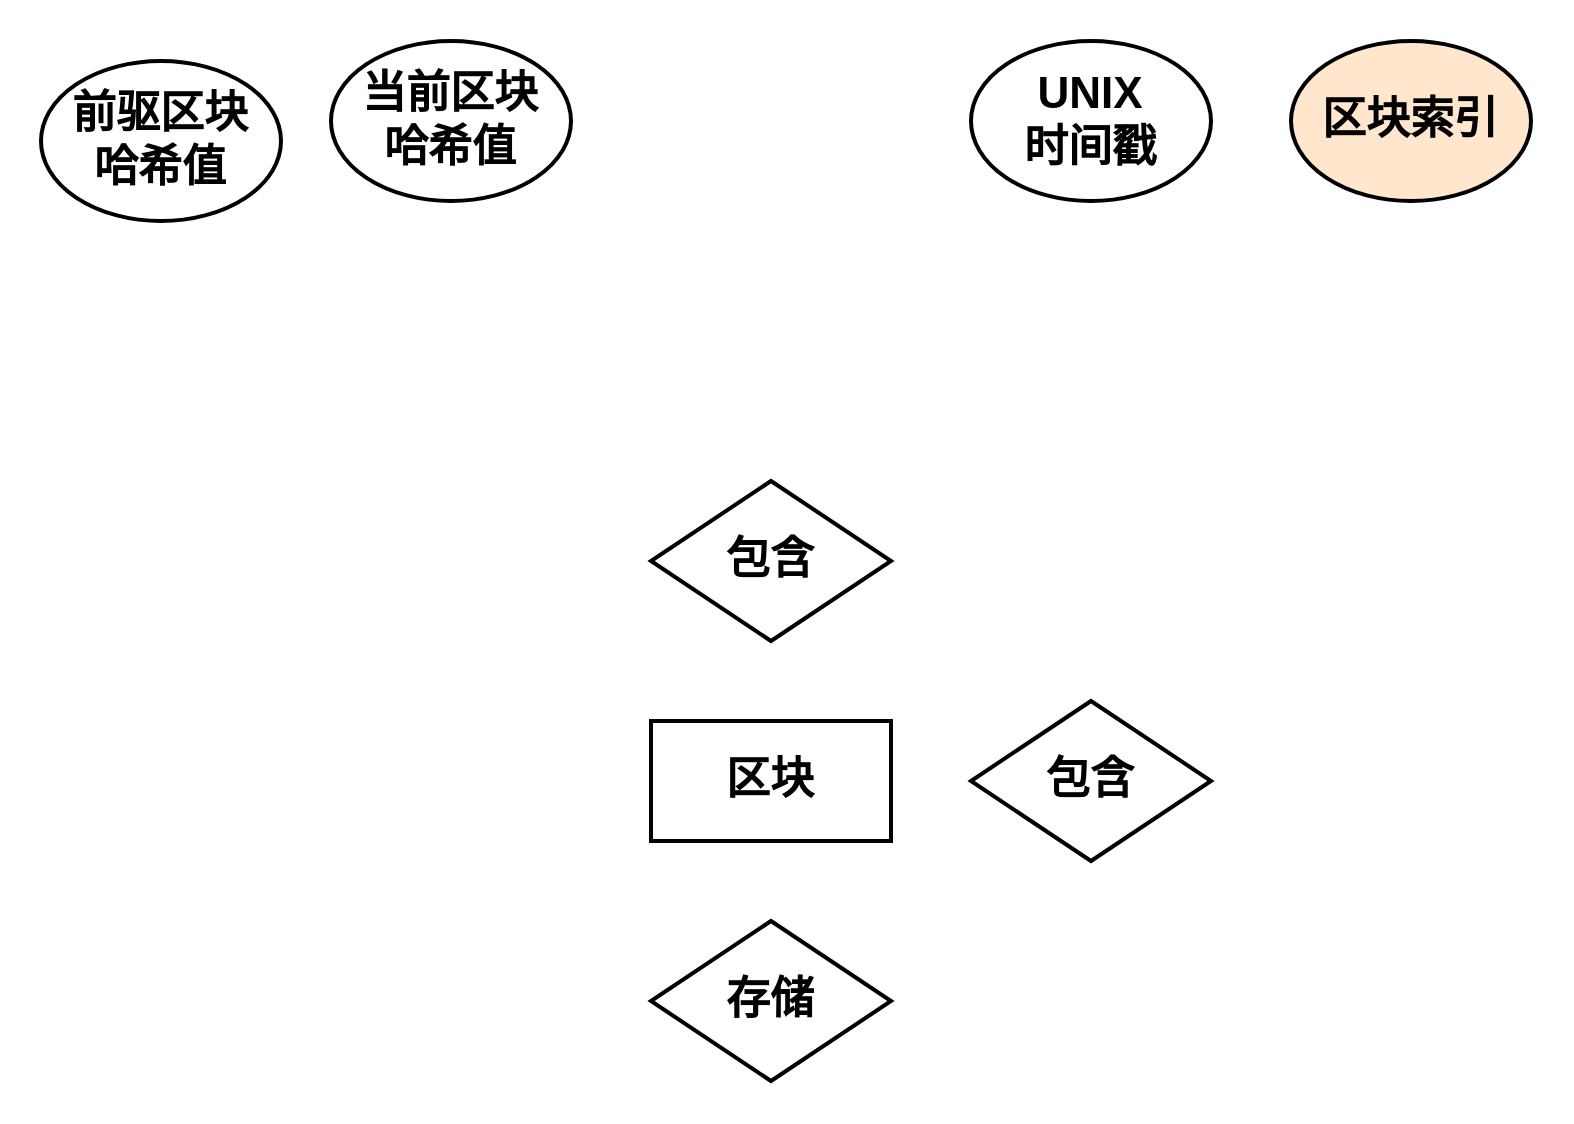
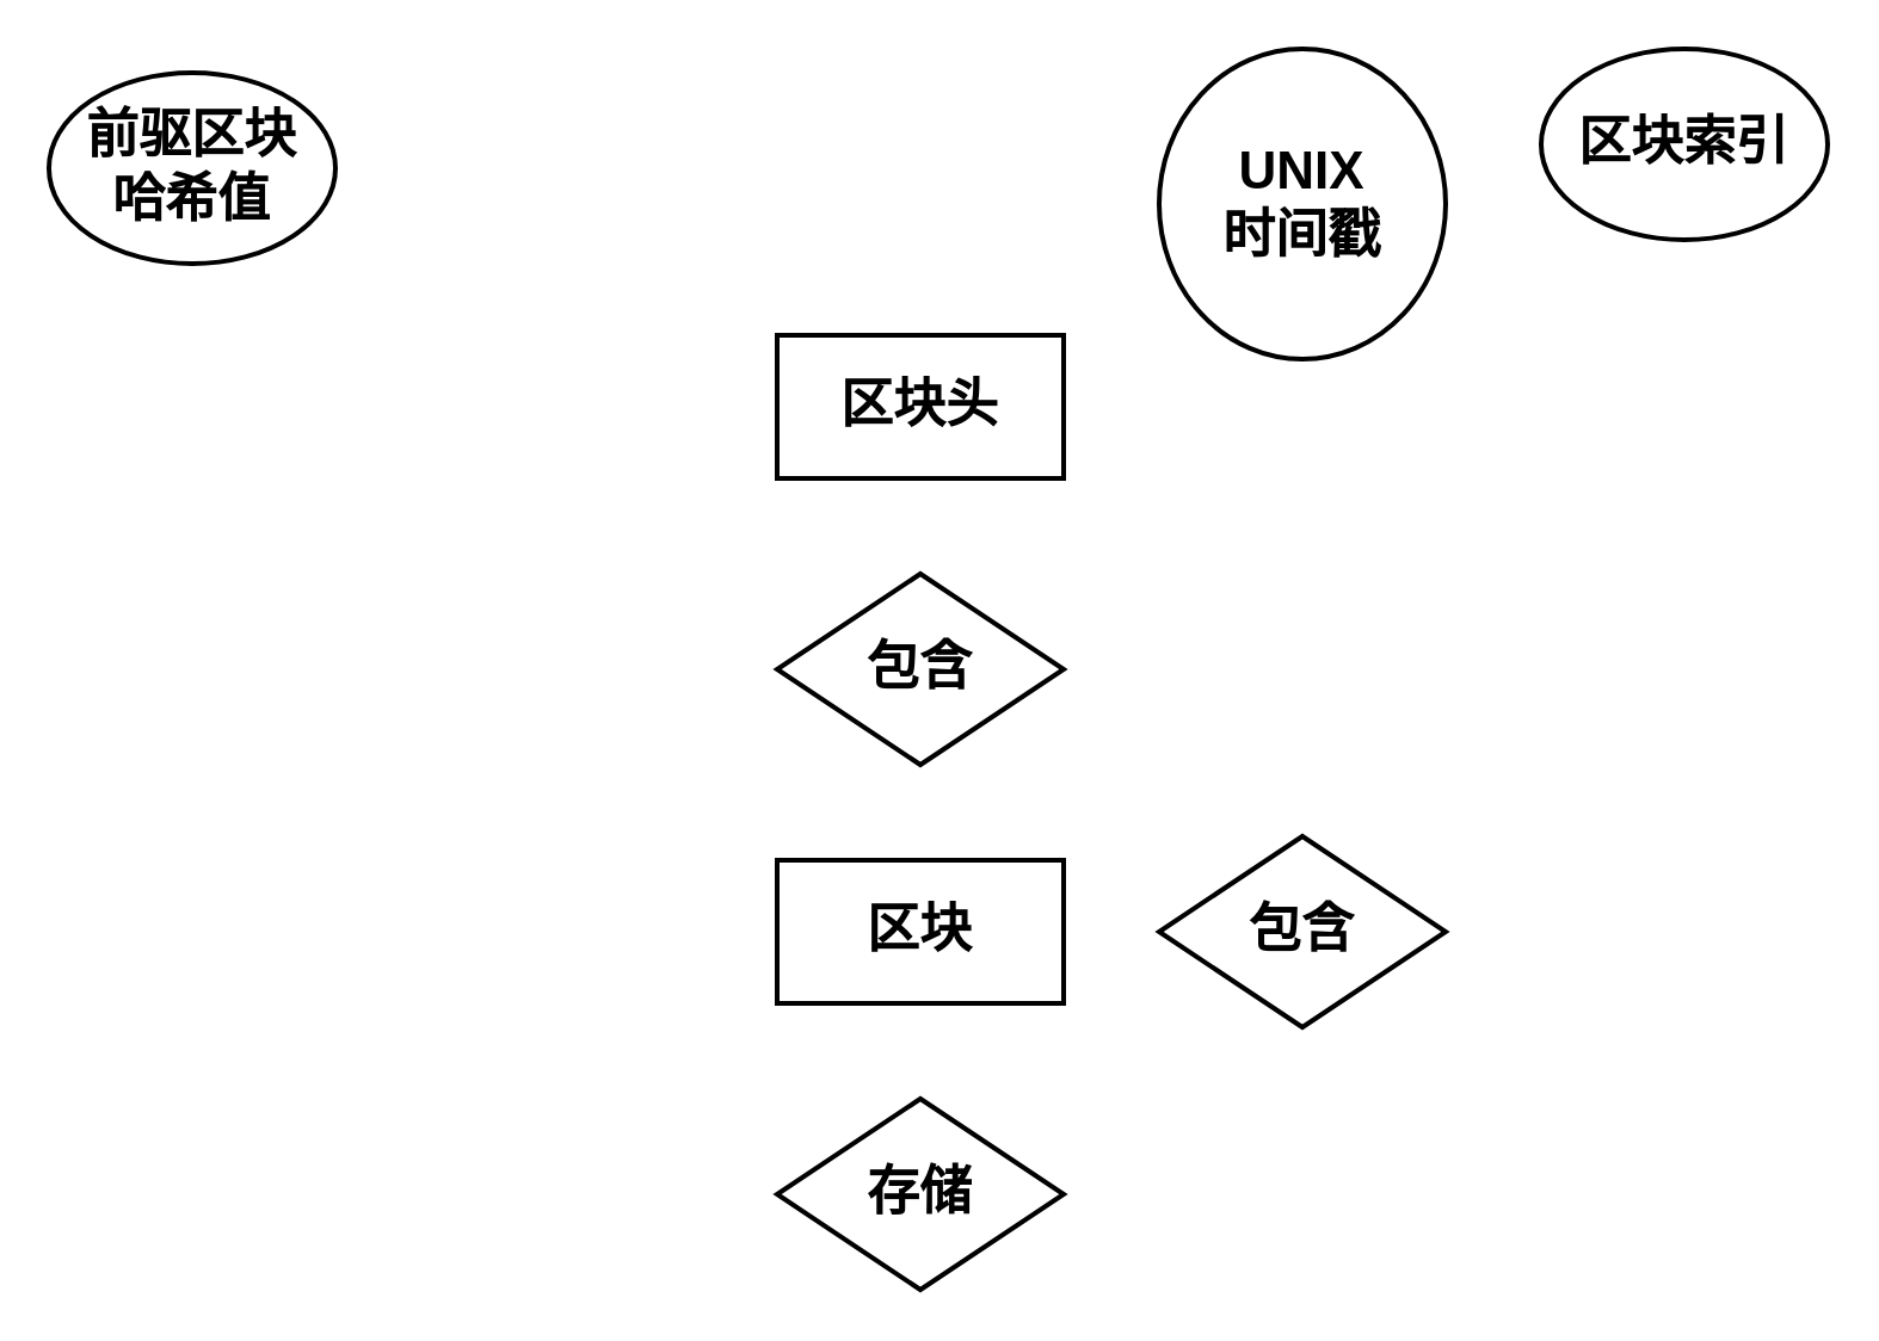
- <mxCell id="8" value="&lt;span style=&quot;font-size: 22px&quot;&gt;&lt;b&gt;当前区块&lt;br&gt;哈希值&lt;/b&gt;&lt;/span&gt;" style="ellipse;whiteSpace=wrap;html=1;strokeWidth=2;" vertex="1" parent="1"><mxGeometry x="165" y="20" width="120" height="80" as="geometry" /></mxCell>
- <mxCell id="9" value="&lt;span style=&quot;font-size: 22px&quot;&gt;&lt;b&gt;UNIX&lt;br&gt;时间戳&lt;/b&gt;&lt;/span&gt;" style="ellipse;whiteSpace=wrap;html=1;strokeWidth=2;" vertex="1" parent="1"><mxGeometry x="485" y="20" width="120" height="80" as="geometry" /></mxCell>
+ <mxCell id="9" value="&lt;span style=&quot;font-size: 22px&quot;&gt;&lt;b&gt;UNIX&lt;br&gt;时间戳&lt;/b&gt;&lt;/span&gt;" style="ellipse;whiteSpace=wrap;html=1;strokeWidth=2;" vertex="1" parent="1"><mxGeometry x="485" y="20" width="120" height="130" as="geometry" /></mxCell>
- <mxCell id="10" value="&lt;span style=&quot;font-size: 22px&quot;&gt;&lt;b&gt;区块索引&lt;/b&gt;&lt;/span&gt;" style="ellipse;whiteSpace=wrap;html=1;strokeWidth=2;fillColor=#ffe6cc;" vertex="1" parent="1"><mxGeometry x="645" y="20" width="120" height="80" as="geometry" /></mxCell>
+ <mxCell id="10" value="&lt;span style=&quot;font-size: 22px&quot;&gt;&lt;b&gt;区块索引&lt;/b&gt;&lt;/span&gt;" style="ellipse;whiteSpace=wrap;html=1;strokeWidth=2;" vertex="1" parent="1"><mxGeometry x="645" y="20" width="120" height="80" as="geometry" /></mxCell>
+ <mxCell id="4" value="&lt;font style=&quot;font-size: 22px&quot;&gt;&lt;b&gt;区块头&lt;/b&gt;&lt;/font&gt;" style="rounded=0;whiteSpace=wrap;html=1;strokeWidth=2;" vertex="1" parent="1"><mxGeometry x="325" y="140" width="120" height="60" as="geometry" /></mxCell>
